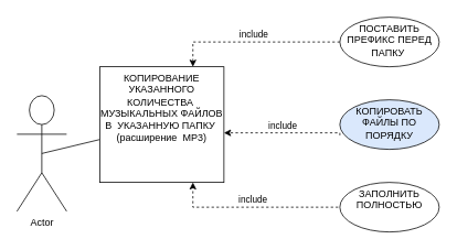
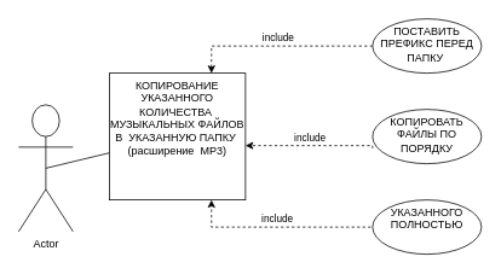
- <mxCell id="8" value="КОПИРОВАТЬ ФАЙЛЫ ПО ПОРЯДКУ" style="ellipse;whiteSpace=wrap;html=1;verticalAlign=top;fillColor=#dae8fc;" vertex="1" parent="1"><mxGeometry x="410" y="120" width="120" height="60" as="geometry" /></mxCell>
+ <mxCell id="8" value="КОПИРОВАТЬ ФАЙЛЫ ПО ПОРЯДКУ" style="ellipse;whiteSpace=wrap;html=1;verticalAlign=top;" vertex="1" parent="1"><mxGeometry x="410" y="120" width="120" height="60" as="geometry" /></mxCell>
- <mxCell id="9" value="ЗАПОЛНИТЬ ПОЛНОСТЬЮ" style="ellipse;whiteSpace=wrap;html=1;verticalAlign=top;" vertex="1" parent="1"><mxGeometry x="410" y="220" width="120" height="60" as="geometry" /></mxCell>
+ <mxCell id="9" value="УКАЗАННОГО ПОЛНОСТЬЮ" style="ellipse;whiteSpace=wrap;html=1;verticalAlign=top;" vertex="1" parent="1"><mxGeometry x="410" y="220" width="120" height="60" as="geometry" /></mxCell>
